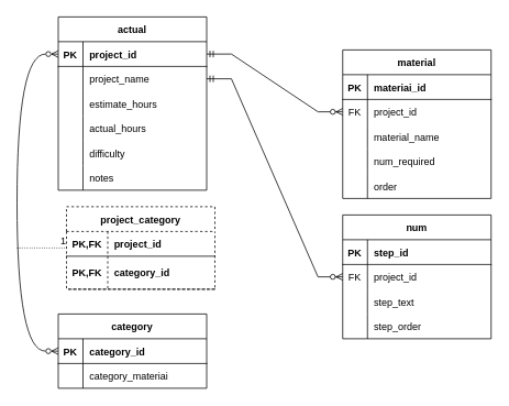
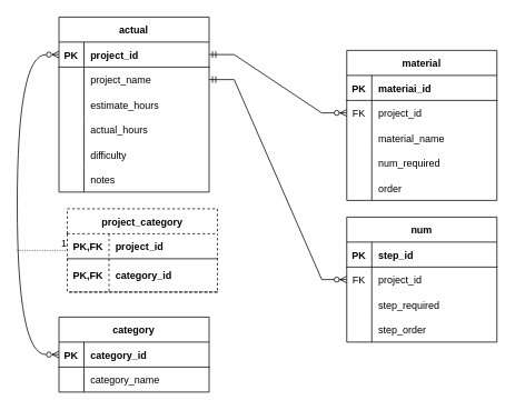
- <mxCell id="46" value="step_text" style="shape=partialRectangle;connectable=0;fillColor=none;top=0;left=0;bottom=0;right=0;align=left;spacingLeft=6;overflow=hidden;" vertex="1" parent="44"><mxGeometry x="30" width="150" height="30" as="geometry"><mxRectangle width="150" height="30" as="alternateBounds" /></mxGeometry></mxCell>
+ <mxCell id="46" value="step_required" style="shape=partialRectangle;connectable=0;fillColor=none;top=0;left=0;bottom=0;right=0;align=left;spacingLeft=6;overflow=hidden;" vertex="1" parent="44"><mxGeometry x="30" width="150" height="30" as="geometry"><mxRectangle width="150" height="30" as="alternateBounds" /></mxGeometry></mxCell>
- <mxCell id="56" value="category_materiai" style="shape=partialRectangle;connectable=0;fillColor=none;top=0;left=0;bottom=0;right=0;align=left;spacingLeft=6;overflow=hidden;" vertex="1" parent="54"><mxGeometry x="30" width="150" height="30" as="geometry"><mxRectangle width="150" height="30" as="alternateBounds" /></mxGeometry></mxCell>
+ <mxCell id="56" value="category_name" style="shape=partialRectangle;connectable=0;fillColor=none;top=0;left=0;bottom=0;right=0;align=left;spacingLeft=6;overflow=hidden;" vertex="1" parent="54"><mxGeometry x="30" width="150" height="30" as="geometry"><mxRectangle width="150" height="30" as="alternateBounds" /></mxGeometry></mxCell>
